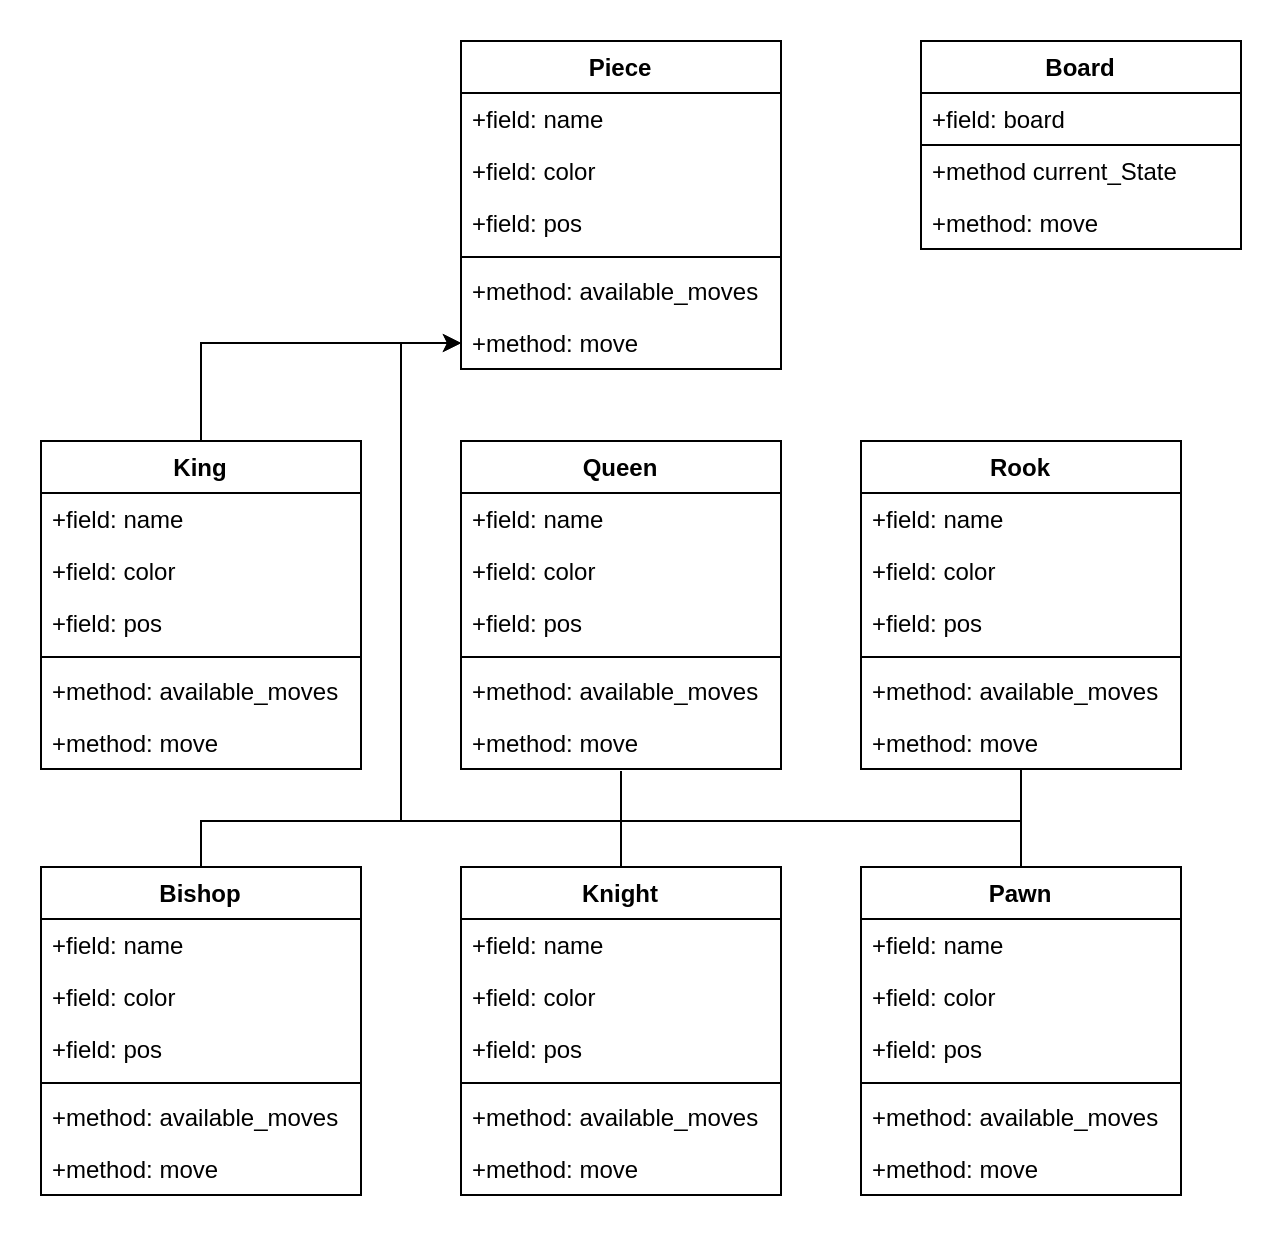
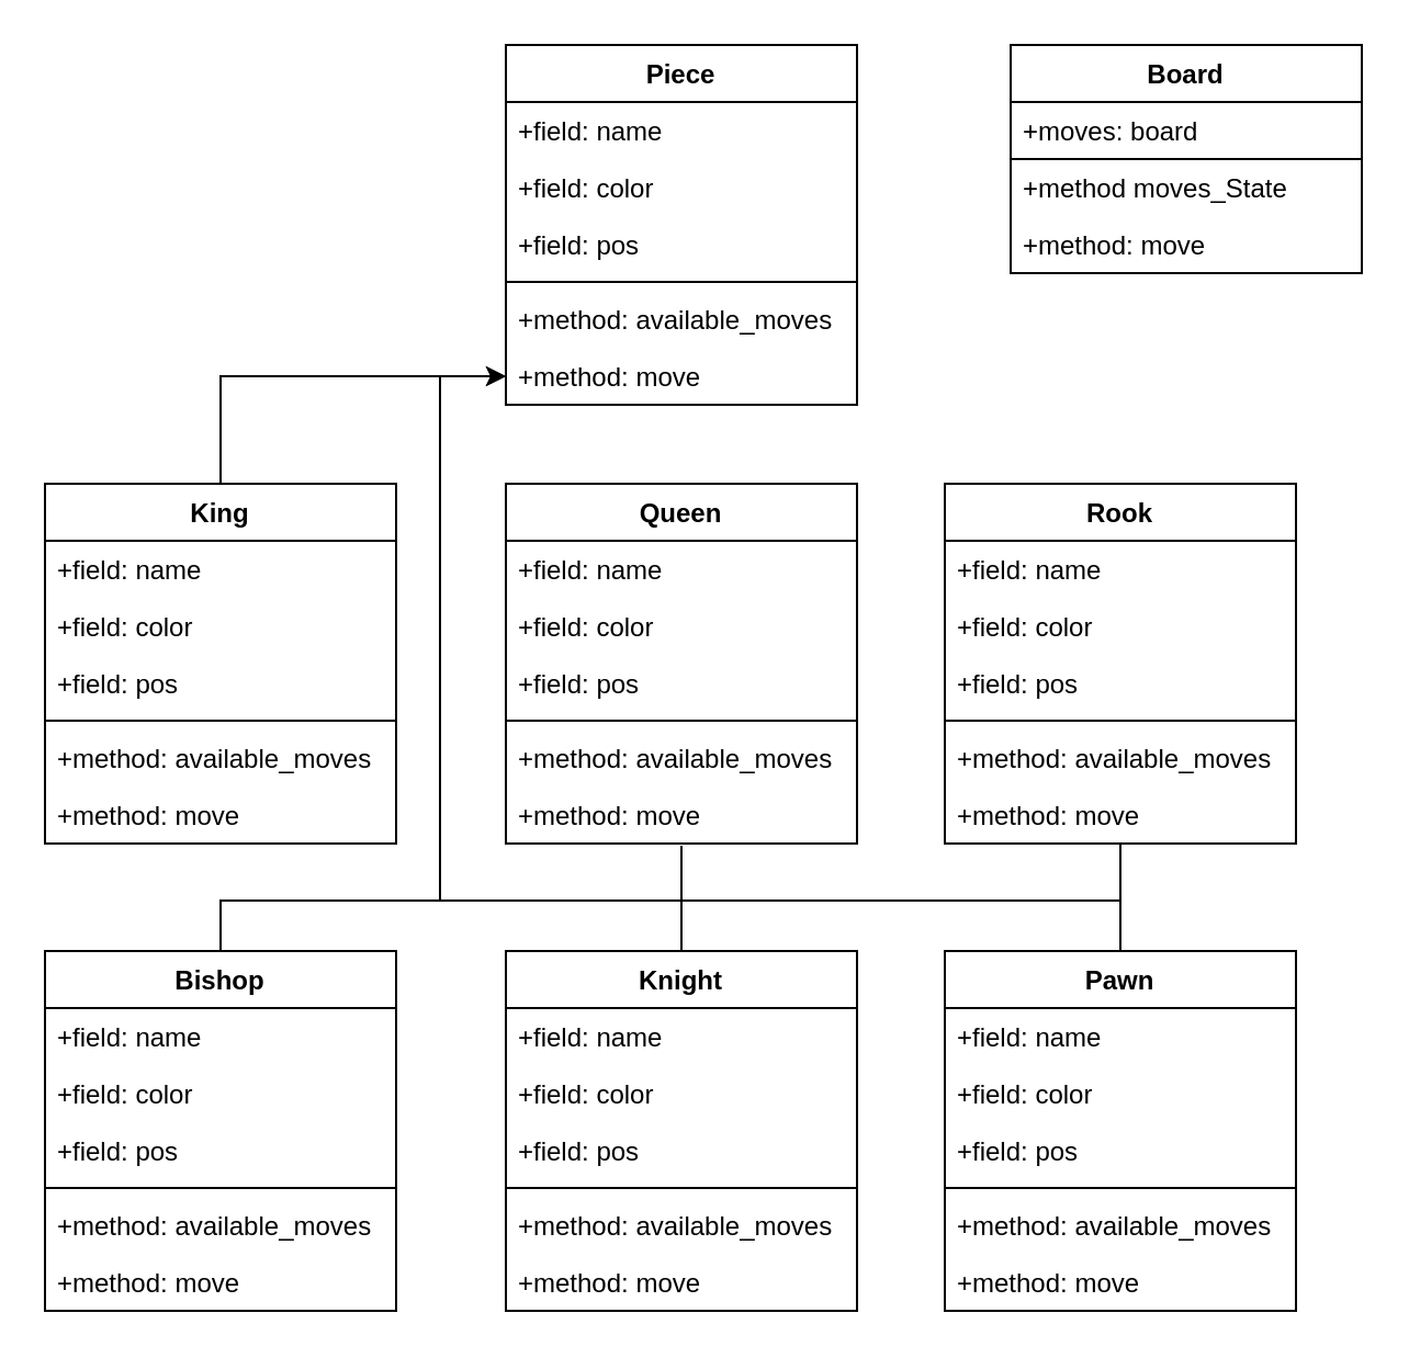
- <mxCell id="3" value="+field: board" style="text;strokeColor=default;fillColor=none;align=left;verticalAlign=top;spacingLeft=4;spacingRight=4;overflow=hidden;rotatable=0;points=[[0,0.5],[1,0.5]];portConstraint=eastwest;whiteSpace=wrap;html=1;" vertex="1" parent="2"><mxGeometry y="26" width="160" height="26" as="geometry" /></mxCell>
+ <mxCell id="3" value="+moves: board" style="text;strokeColor=default;fillColor=none;align=left;verticalAlign=top;spacingLeft=4;spacingRight=4;overflow=hidden;rotatable=0;points=[[0,0.5],[1,0.5]];portConstraint=eastwest;whiteSpace=wrap;html=1;" vertex="1" parent="2"><mxGeometry y="26" width="160" height="26" as="geometry" /></mxCell>
- <mxCell id="4" value="+method current_State" style="text;strokeColor=none;fillColor=none;align=left;verticalAlign=top;spacingLeft=4;spacingRight=4;overflow=hidden;rotatable=0;points=[[0,0.5],[1,0.5]];portConstraint=eastwest;whiteSpace=wrap;html=1;" vertex="1" parent="2"><mxGeometry y="52" width="160" height="26" as="geometry" /></mxCell>
+ <mxCell id="4" value="+method moves_State" style="text;strokeColor=none;fillColor=none;align=left;verticalAlign=top;spacingLeft=4;spacingRight=4;overflow=hidden;rotatable=0;points=[[0,0.5],[1,0.5]];portConstraint=eastwest;whiteSpace=wrap;html=1;" vertex="1" parent="2"><mxGeometry y="52" width="160" height="26" as="geometry" /></mxCell>
